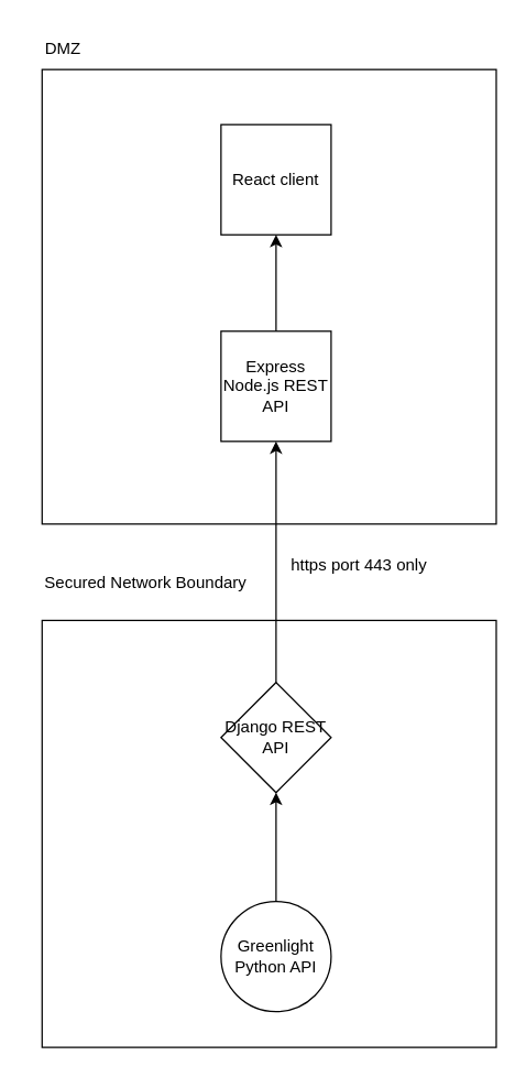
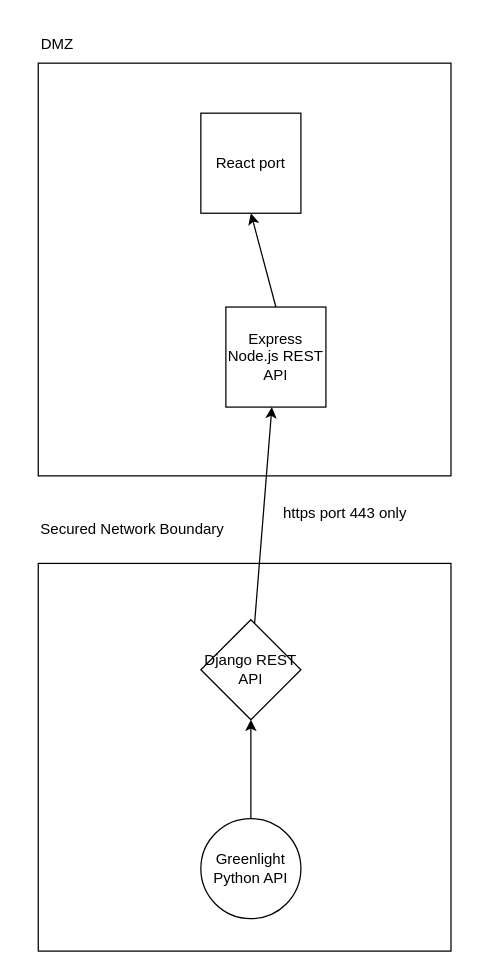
- <mxCell id="11" value="React client" style="whiteSpace=wrap;html=1;aspect=fixed;" vertex="1" parent="1"><mxGeometry x="160" y="90" width="80" height="80" as="geometry" /></mxCell>
+ <mxCell id="11" value="React port" style="whiteSpace=wrap;html=1;aspect=fixed;" vertex="1" parent="1"><mxGeometry x="160" y="90" width="80" height="80" as="geometry" /></mxCell>
- <mxCell id="7" value="Express Node.js REST API" style="whiteSpace=wrap;html=1;aspect=fixed;" vertex="1" parent="1"><mxGeometry x="160" y="240" width="80" height="80" as="geometry" /></mxCell>
+ <mxCell id="7" value="Express Node.js REST API" style="whiteSpace=wrap;html=1;aspect=fixed;" vertex="1" parent="1"><mxGeometry x="180" y="245" width="80" height="80" as="geometry" /></mxCell>
- <mxCell id="10" value="https port 443 only" style="text;html=1;align=center;verticalAlign=middle;resizable=0;points=[];autosize=1;strokeColor=none;fillColor=none;" vertex="1" parent="1"><mxGeometry x="200" y="395" width="120" height="30" as="geometry" /></mxCell>
+ <mxCell id="10" value="https port 443 only" style="text;html=1;align=center;verticalAlign=middle;resizable=0;points=[];autosize=1;strokeColor=none;fillColor=none;" vertex="1" parent="1"><mxGeometry x="215" y="395" width="120" height="30" as="geometry" /></mxCell>
